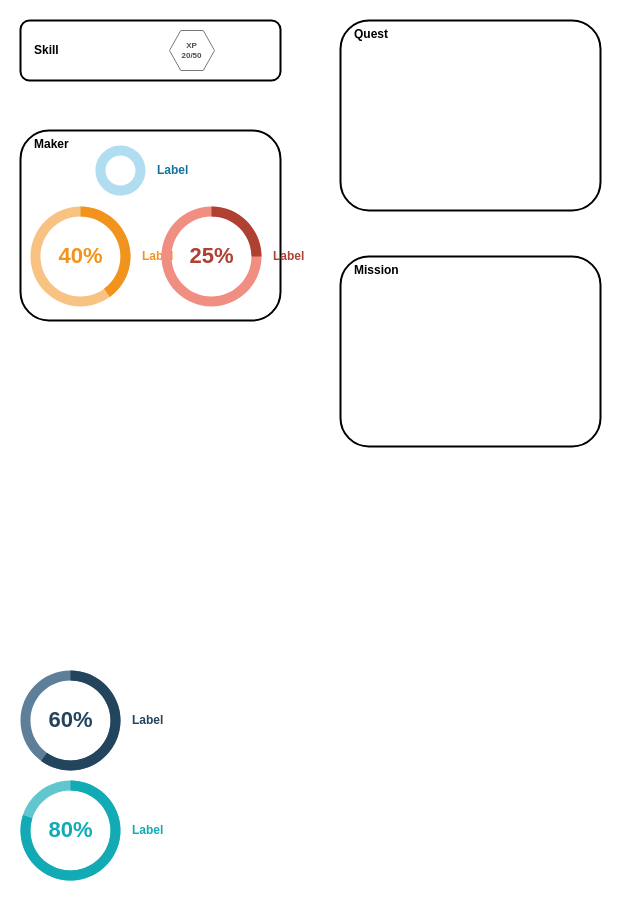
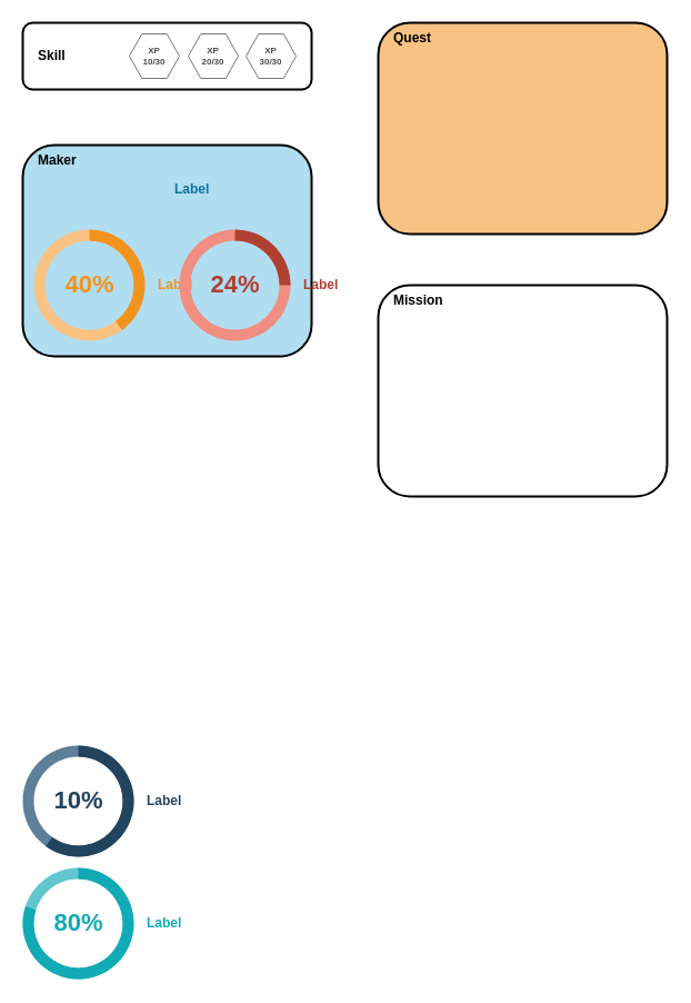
+ <mxCell id="4" value="&lt;div&gt;XP&lt;/div&gt;&lt;div&gt;10/30&lt;/div&gt;" style="shape=hexagon;perimeter=hexagonPerimeter2;whiteSpace=wrap;html=1;align=center;fontSize=8;fontStyle=1;fontColor=#4D4D4D;strokeColor=#787878;" vertex="1" parent="2"><mxGeometry x="96" y="10" width="45" height="40" as="geometry" /></mxCell>
- <mxCell id="5" value="&lt;div&gt;XP&lt;/div&gt;&lt;div&gt;20/50&lt;/div&gt;" style="shape=hexagon;perimeter=hexagonPerimeter2;whiteSpace=wrap;html=1;align=center;fontSize=8;fontStyle=1;fontColor=#4D4D4D;strokeColor=#787878;" vertex="1" parent="2"><mxGeometry x="149" y="10" width="45" height="40" as="geometry" /></mxCell>
+ <mxCell id="5" value="&lt;div&gt;XP&lt;/div&gt;&lt;div&gt;20/30&lt;/div&gt;" style="shape=hexagon;perimeter=hexagonPerimeter2;whiteSpace=wrap;html=1;align=center;fontSize=8;fontStyle=1;fontColor=#4D4D4D;strokeColor=#787878;" vertex="1" parent="2"><mxGeometry x="149" y="10" width="45" height="40" as="geometry" /></mxCell>
+ <mxCell id="6" value="&lt;div&gt;XP&lt;/div&gt;&lt;div&gt;30/30&lt;/div&gt;" style="shape=hexagon;perimeter=hexagonPerimeter2;whiteSpace=wrap;html=1;align=center;fontSize=8;fontStyle=1;fontColor=#4D4D4D;strokeColor=#787878;" vertex="1" parent="2"><mxGeometry x="201" y="10" width="45" height="40" as="geometry" /></mxCell>
- <mxCell id="17" value="Quest" style="rounded=1;whiteSpace=wrap;html=1;verticalAlign=top;align=left;labelPosition=center;verticalLabelPosition=middle;fontStyle=1;spacingLeft=12;strokeWidth=2;" vertex="1" parent="1"><mxGeometry x="340" y="20" width="260" height="190" as="geometry" /></mxCell>
+ <mxCell id="17" value="Quest" style="rounded=1;whiteSpace=wrap;html=1;verticalAlign=top;align=left;labelPosition=center;verticalLabelPosition=middle;fontStyle=1;spacingLeft=12;strokeWidth=2;fillColor=#f8c382;" vertex="1" parent="1"><mxGeometry x="340" y="20" width="260" height="190" as="geometry" /></mxCell>
- <mxCell id="7" value="Maker" style="rounded=1;whiteSpace=wrap;html=1;verticalAlign=top;align=left;labelPosition=center;verticalLabelPosition=middle;fontStyle=1;spacingLeft=12;strokeWidth=2;" vertex="1" parent="1"><mxGeometry x="20" y="130" width="260" height="190" as="geometry" /></mxCell>
+ <mxCell id="7" value="Maker" style="rounded=1;whiteSpace=wrap;html=1;verticalAlign=top;align=left;labelPosition=center;verticalLabelPosition=middle;fontStyle=1;spacingLeft=12;strokeWidth=2;fillColor=#b1ddf0;" vertex="1" parent="1"><mxGeometry x="20" y="130" width="260" height="190" as="geometry" /></mxCell>
- <mxCell id="12" value="25%" style="verticalLabelPosition=middle;verticalAlign=middle;html=1;shape=mxgraph.basic.partConcEllipse;startAngle=0;endAngle=0.25;arcWidth=0.2;strokeColor=none;fillColor=#AE4132;fontSize=22;fontColor=#AE4132;align=center;fontStyle=1" vertex="1" parent="11"><mxGeometry width="100" height="100" as="geometry" /></mxCell>
+ <mxCell id="12" value="24%" style="verticalLabelPosition=middle;verticalAlign=middle;html=1;shape=mxgraph.basic.partConcEllipse;startAngle=0;endAngle=0.25;arcWidth=0.2;strokeColor=none;fillColor=#AE4132;fontSize=22;fontColor=#AE4132;align=center;fontStyle=1" vertex="1" parent="11"><mxGeometry width="100" height="100" as="geometry" /></mxCell>
- <mxCell id="14" value="60%" style="verticalLabelPosition=middle;verticalAlign=middle;html=1;shape=mxgraph.basic.partConcEllipse;startAngle=0;endAngle=0.6;arcWidth=0.2;strokeColor=none;fillColor=#23445D;fontSize=22;fontColor=#23445D;align=center;fontStyle=1" vertex="1" parent="13"><mxGeometry width="100" height="100" as="geometry" /></mxCell>
+ <mxCell id="14" value="10%" style="verticalLabelPosition=middle;verticalAlign=middle;html=1;shape=mxgraph.basic.partConcEllipse;startAngle=0;endAngle=0.6;arcWidth=0.2;strokeColor=none;fillColor=#23445D;fontSize=22;fontColor=#23445D;align=center;fontStyle=1" vertex="1" parent="13"><mxGeometry width="100" height="100" as="geometry" /></mxCell>
